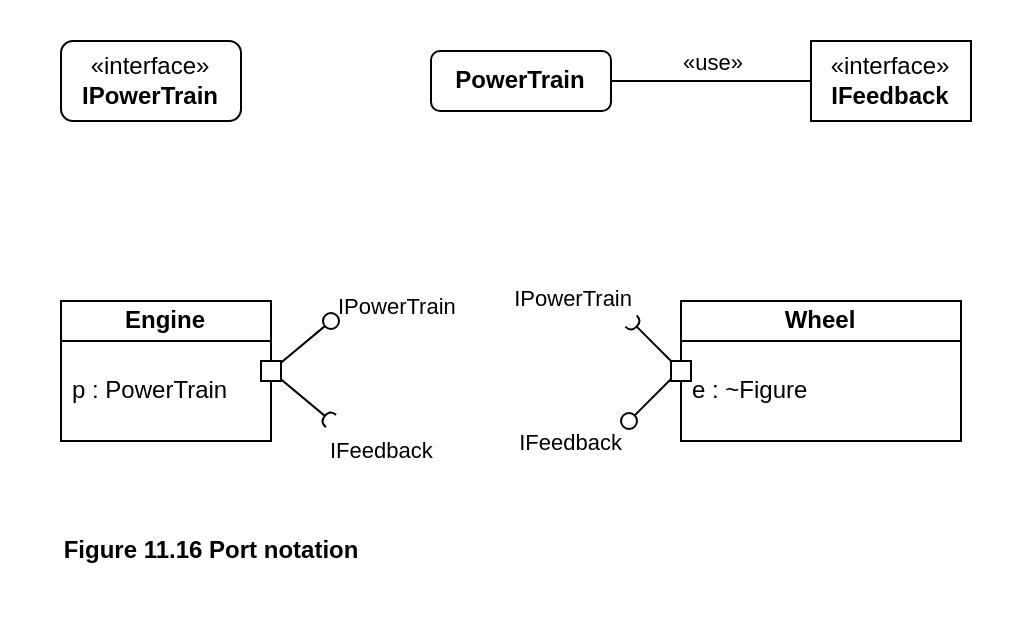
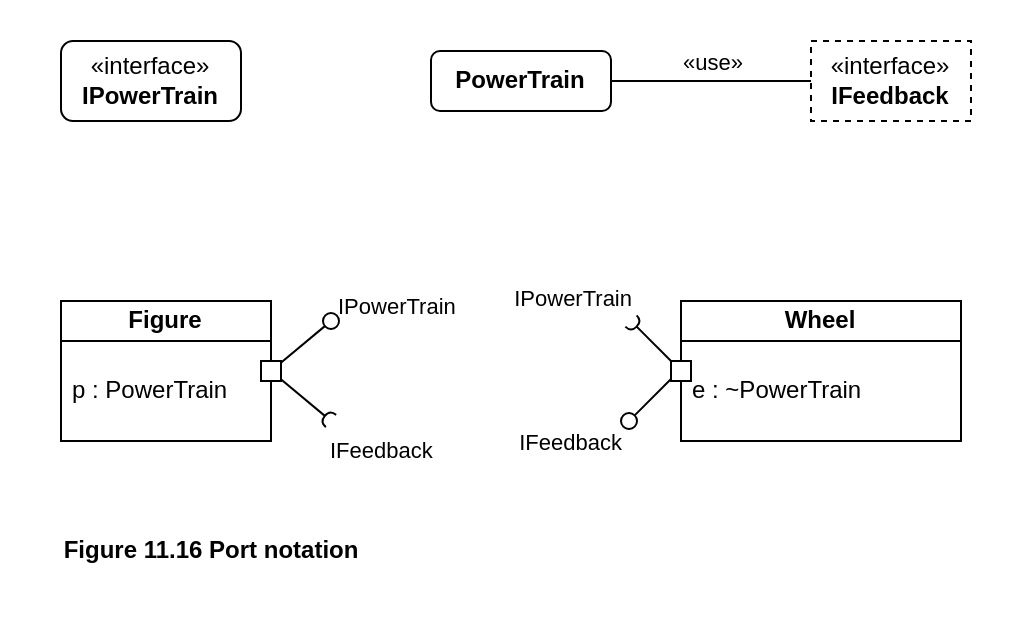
- <mxCell id="6" value="«interface»&lt;br&gt;&lt;b&gt;IFeedback&lt;/b&gt;" style="fontStyle=0;html=1;whiteSpace=wrap;" vertex="1" parent="1"><mxGeometry x="405" y="20" width="80" height="40" as="geometry" /></mxCell>
+ <mxCell id="6" value="«interface»&lt;br&gt;&lt;b&gt;IFeedback&lt;/b&gt;" style="fontStyle=0;html=1;whiteSpace=wrap;dashed=1;" vertex="1" parent="1"><mxGeometry x="405" y="20" width="80" height="40" as="geometry" /></mxCell>
- <mxCell id="7" value="&lt;b&gt;Engine&lt;/b&gt;" style="swimlane;fontStyle=0;align=center;verticalAlign=middle;childLayout=stackLayout;horizontal=1;startSize=20;horizontalStack=0;resizeParent=1;resizeParentMax=0;resizeLast=0;collapsible=0;marginBottom=0;html=1;whiteSpace=wrap;" vertex="1" parent="1"><mxGeometry x="30" y="150" width="105" height="70" as="geometry" /></mxCell>
+ <mxCell id="7" value="&lt;b&gt;Figure&lt;/b&gt;" style="swimlane;fontStyle=0;align=center;verticalAlign=middle;childLayout=stackLayout;horizontal=1;startSize=20;horizontalStack=0;resizeParent=1;resizeParentMax=0;resizeLast=0;collapsible=0;marginBottom=0;html=1;whiteSpace=wrap;" vertex="1" parent="1"><mxGeometry x="30" y="150" width="105" height="70" as="geometry" /></mxCell>
- <mxCell id="10" value="e : ~Figure" style="text;html=1;strokeColor=none;fillColor=none;align=left;verticalAlign=middle;spacingLeft=4;spacingRight=4;overflow=hidden;rotatable=0;points=[[0,0.5],[1,0.5]];portConstraint=eastwest;whiteSpace=wrap;" vertex="1" parent="9"><mxGeometry y="20" width="140" height="50" as="geometry" /></mxCell>
+ <mxCell id="10" value="e : ~PowerTrain" style="text;html=1;strokeColor=none;fillColor=none;align=left;verticalAlign=middle;spacingLeft=4;spacingRight=4;overflow=hidden;rotatable=0;points=[[0,0.5],[1,0.5]];portConstraint=eastwest;whiteSpace=wrap;" vertex="1" parent="9"><mxGeometry y="20" width="140" height="50" as="geometry" /></mxCell>
